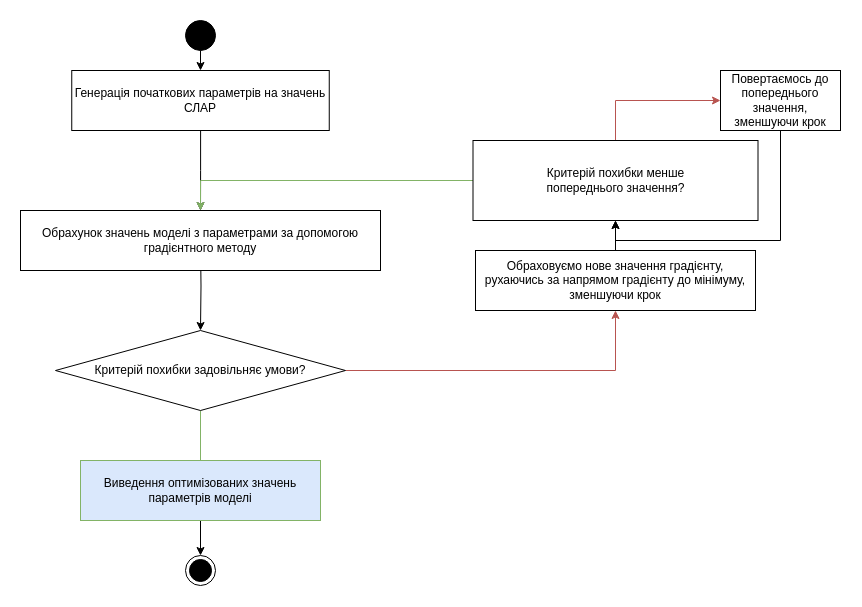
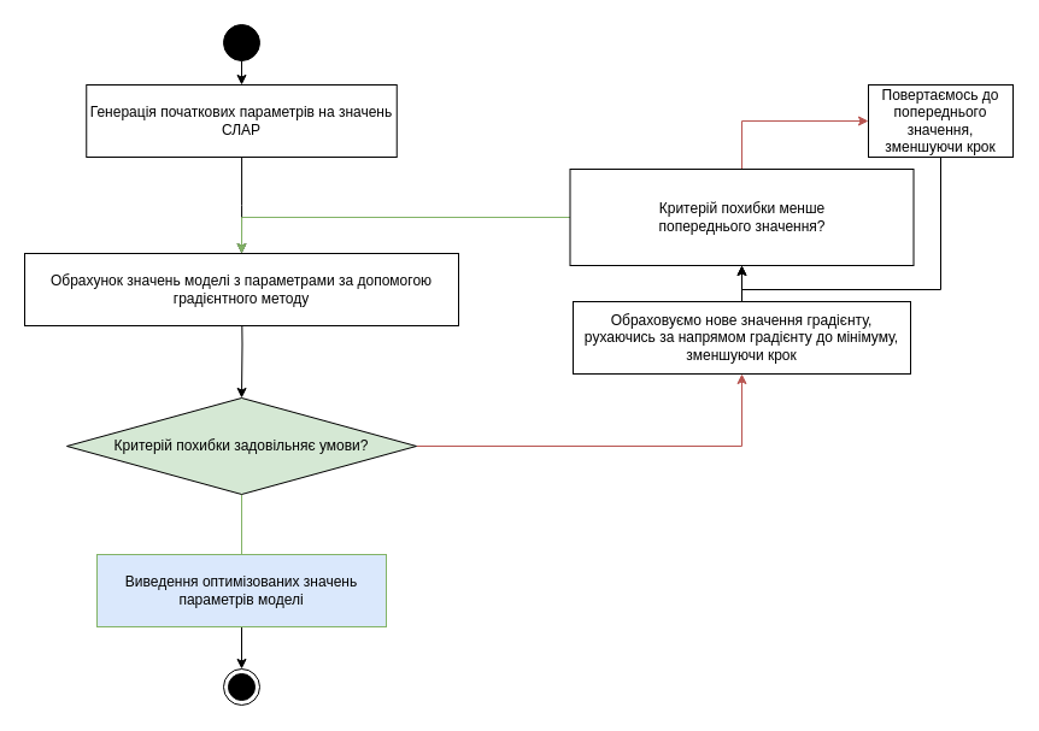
- <mxCell id="10" value="Критерій похибки задовільняє умови?" style="rhombus;whiteSpace=wrap;html=1;" parent="1" vertex="1"><mxGeometry x="55" y="330" width="290" height="80" as="geometry" /></mxCell>
+ <mxCell id="10" value="Критерій похибки задовільняє умови?" style="rhombus;whiteSpace=wrap;html=1;fillColor=#d5e8d4;" parent="1" vertex="1"><mxGeometry x="55" y="330" width="290" height="80" as="geometry" /></mxCell>
